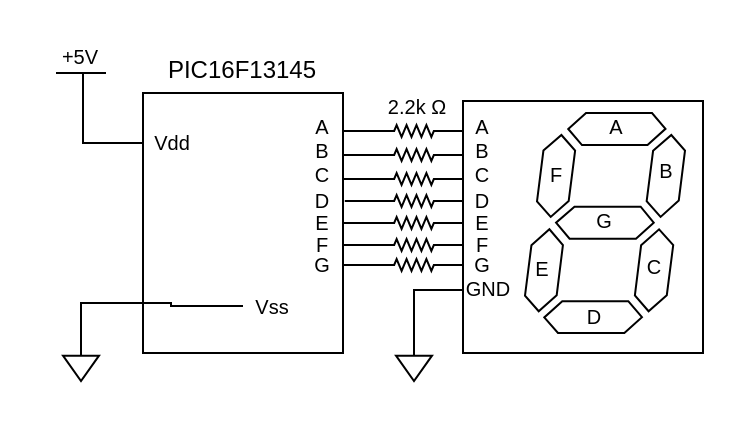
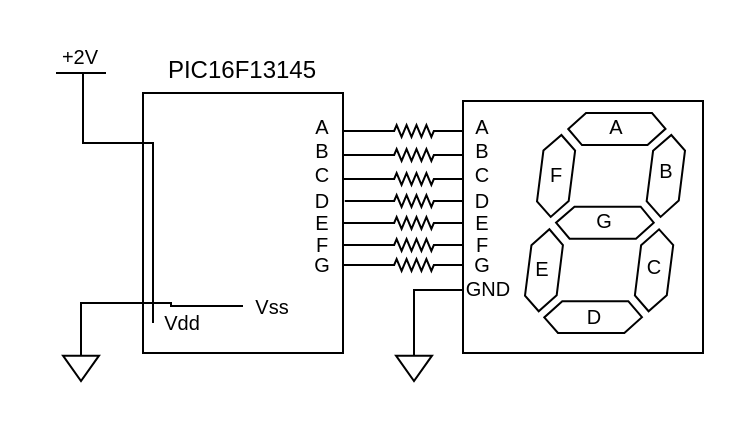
- <mxCell id="56" value="&lt;font style=&quot;font-size: 10px;&quot;&gt;+5V&lt;/font&gt;" style="text;html=1;strokeColor=none;fillColor=none;align=center;verticalAlign=middle;whiteSpace=wrap;rounded=0;" vertex="1" parent="1"><mxGeometry x="20" y="20" width="40" height="16" as="geometry" /></mxCell>
+ <mxCell id="56" value="&lt;font style=&quot;font-size: 10px;&quot;&gt;+2V&lt;/font&gt;" style="text;html=1;strokeColor=none;fillColor=none;align=center;verticalAlign=middle;whiteSpace=wrap;rounded=0;" vertex="1" parent="1"><mxGeometry x="20" y="20" width="40" height="16" as="geometry" /></mxCell>
- <mxCell id="42" value="&lt;font style=&quot;font-size: 10px;&quot;&gt;2.2k Ω&lt;/font&gt;" style="text;html=1;strokeColor=none;fillColor=none;align=center;verticalAlign=middle;whiteSpace=wrap;rounded=0;" vertex="1" parent="1"><mxGeometry x="191" y="44" width="34.5" height="18" as="geometry" /></mxCell>
- <mxCell id="52" value="&lt;font style=&quot;font-size: 10px;&quot;&gt;Vdd&lt;/font&gt;" style="text;html=1;strokeColor=none;fillColor=none;align=center;verticalAlign=middle;whiteSpace=wrap;rounded=0;" vertex="1" parent="1"><mxGeometry x="71" y="62" width="30" height="18" as="geometry" /></mxCell>
+ <mxCell id="52" value="&lt;font style=&quot;font-size: 10px;&quot;&gt;Vdd&lt;/font&gt;" style="text;html=1;strokeColor=none;fillColor=none;align=center;verticalAlign=middle;whiteSpace=wrap;rounded=0;" vertex="1" parent="1"><mxGeometry x="76" y="152" width="30" height="18" as="geometry" /></mxCell>
